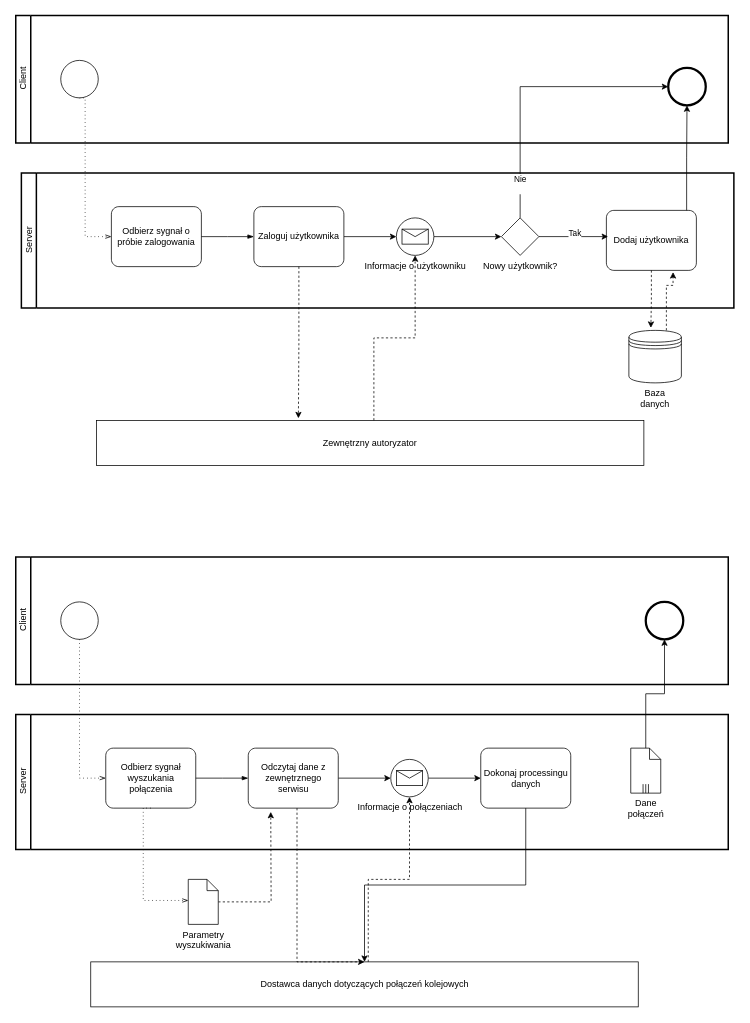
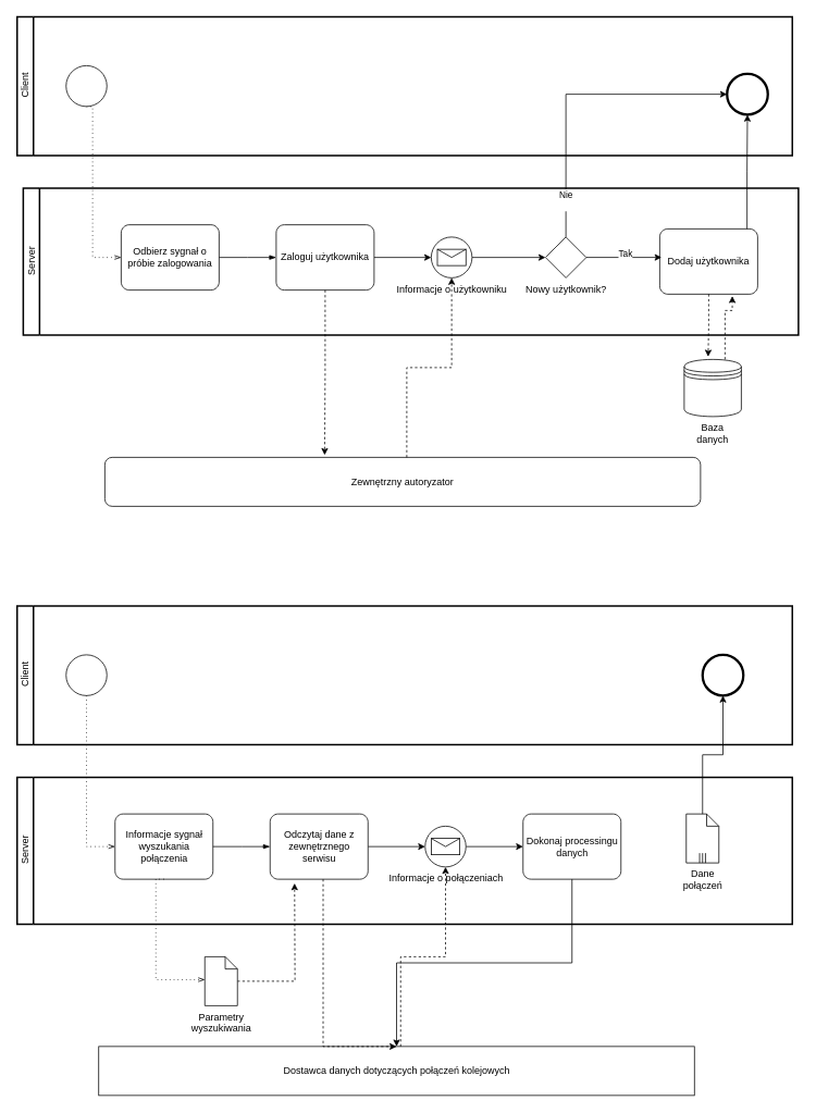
- <mxCell id="17" value="Zewnętrzny autoryzator" style="rounded=0;whiteSpace=wrap;html=1;" vertex="1" parent="1"><mxGeometry x="128" y="560" width="730" height="60" as="geometry" /></mxCell>
+ <mxCell id="17" value="Zewnętrzny autoryzator" style="whiteSpace=wrap;html=1;rounded=1;" vertex="1" parent="1"><mxGeometry x="128" y="560" width="730" height="60" as="geometry" /></mxCell>
- <mxCell id="23" value="Odbierz sygnał wyszukania połączenia" style="points=[[0.25,0,0],[0.5,0,0],[0.75,0,0],[1,0.25,0],[1,0.5,0],[1,0.75,0],[0.75,1,0],[0.5,1,0],[0.25,1,0],[0,0.75,0],[0,0.5,0],[0,0.25,0]];shape=mxgraph.bpmn.task;whiteSpace=wrap;rectStyle=rounded;size=10;taskMarker=abstract;" vertex="1" parent="22"><mxGeometry x="120" y="45" width="120" height="80" as="geometry" /></mxCell>
+ <mxCell id="23" value="Informacje sygnał wyszukania połączenia" style="points=[[0.25,0,0],[0.5,0,0],[0.75,0,0],[1,0.25,0],[1,0.5,0],[1,0.75,0],[0.75,1,0],[0.5,1,0],[0.25,1,0],[0,0.75,0],[0,0.5,0],[0,0.25,0]];shape=mxgraph.bpmn.task;whiteSpace=wrap;rectStyle=rounded;size=10;taskMarker=abstract;" vertex="1" parent="22"><mxGeometry x="120" y="45" width="120" height="80" as="geometry" /></mxCell>
